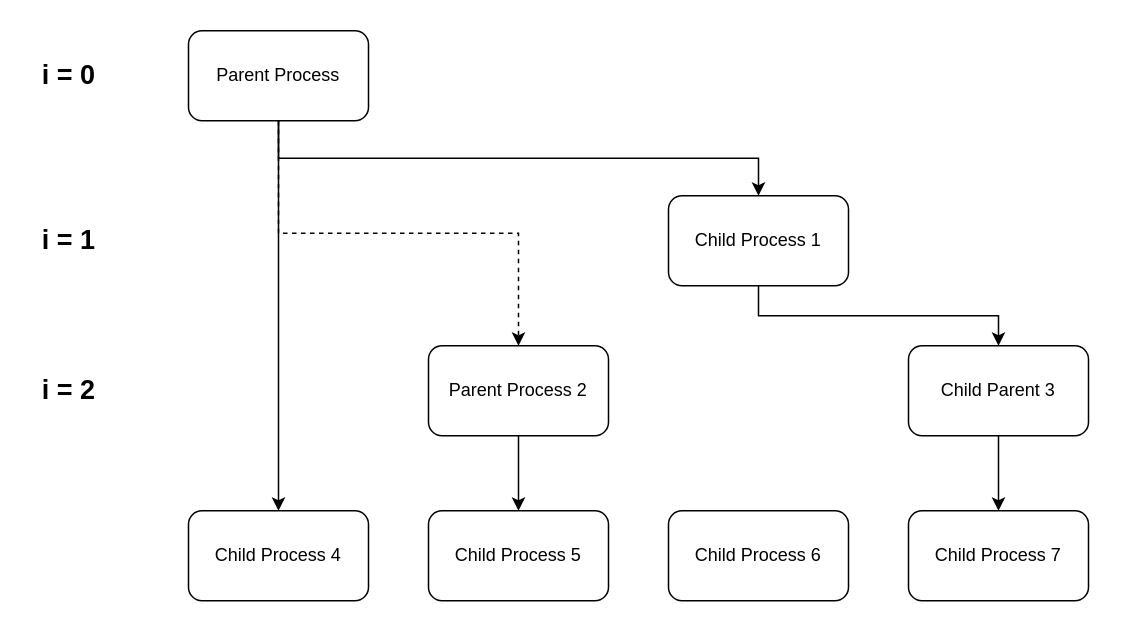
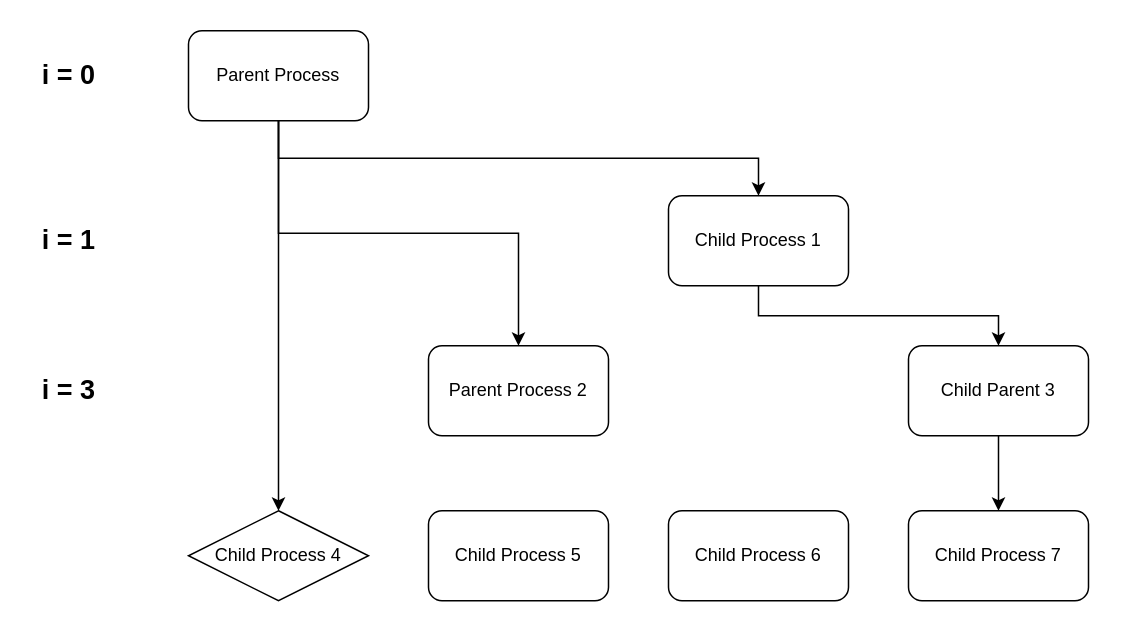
- <mxCell id="2" style="edgeStyle=orthogonalEdgeStyle;rounded=0;orthogonalLoop=1;jettySize=auto;html=1;exitX=0.5;exitY=1;exitDx=0;exitDy=0;entryX=0.5;entryY=0;entryDx=0;entryDy=0;dashed=1;" edge="1" parent="1" source="4" target="8"><mxGeometry relative="1" as="geometry" /></mxCell>
+ <mxCell id="2" style="edgeStyle=orthogonalEdgeStyle;rounded=0;orthogonalLoop=1;jettySize=auto;html=1;exitX=0.5;exitY=1;exitDx=0;exitDy=0;entryX=0.5;entryY=0;entryDx=0;entryDy=0;" edge="1" parent="1" source="4" target="8"><mxGeometry relative="1" as="geometry" /></mxCell>
- <mxCell id="17" value="&lt;font style=&quot;font-size: 18px&quot;&gt;&lt;b&gt;i = 2&lt;/b&gt;&lt;/font&gt;" style="text;html=1;align=center;verticalAlign=middle;resizable=0;points=[];autosize=1;strokeColor=none;" vertex="1" parent="1"><mxGeometry x="20" y="250" width="50" height="20" as="geometry" /></mxCell>
+ <mxCell id="17" value="&lt;font style=&quot;font-size: 18px&quot;&gt;&lt;b&gt;i = 3&lt;/b&gt;&lt;/font&gt;" style="text;html=1;align=center;verticalAlign=middle;resizable=0;points=[];autosize=1;strokeColor=none;" vertex="1" parent="1"><mxGeometry x="20" y="250" width="50" height="20" as="geometry" /></mxCell>
- <mxCell id="7" style="edgeStyle=orthogonalEdgeStyle;rounded=0;orthogonalLoop=1;jettySize=auto;html=1;exitX=0.5;exitY=1;exitDx=0;exitDy=0;entryX=0.5;entryY=0;entryDx=0;entryDy=0;" edge="1" parent="1" source="8" target="12"><mxGeometry relative="1" as="geometry" /></mxCell>
- <mxCell id="13" value="Child Process 4" style="rounded=1;whiteSpace=wrap;html=1;" vertex="1" parent="1"><mxGeometry x="125" y="340" width="120" height="60" as="geometry" /></mxCell>
+ <mxCell id="13" value="Child Process 4" style="rhombus;whiteSpace=wrap;html=1;" vertex="1" parent="1"><mxGeometry x="125" y="340" width="120" height="60" as="geometry" /></mxCell>
